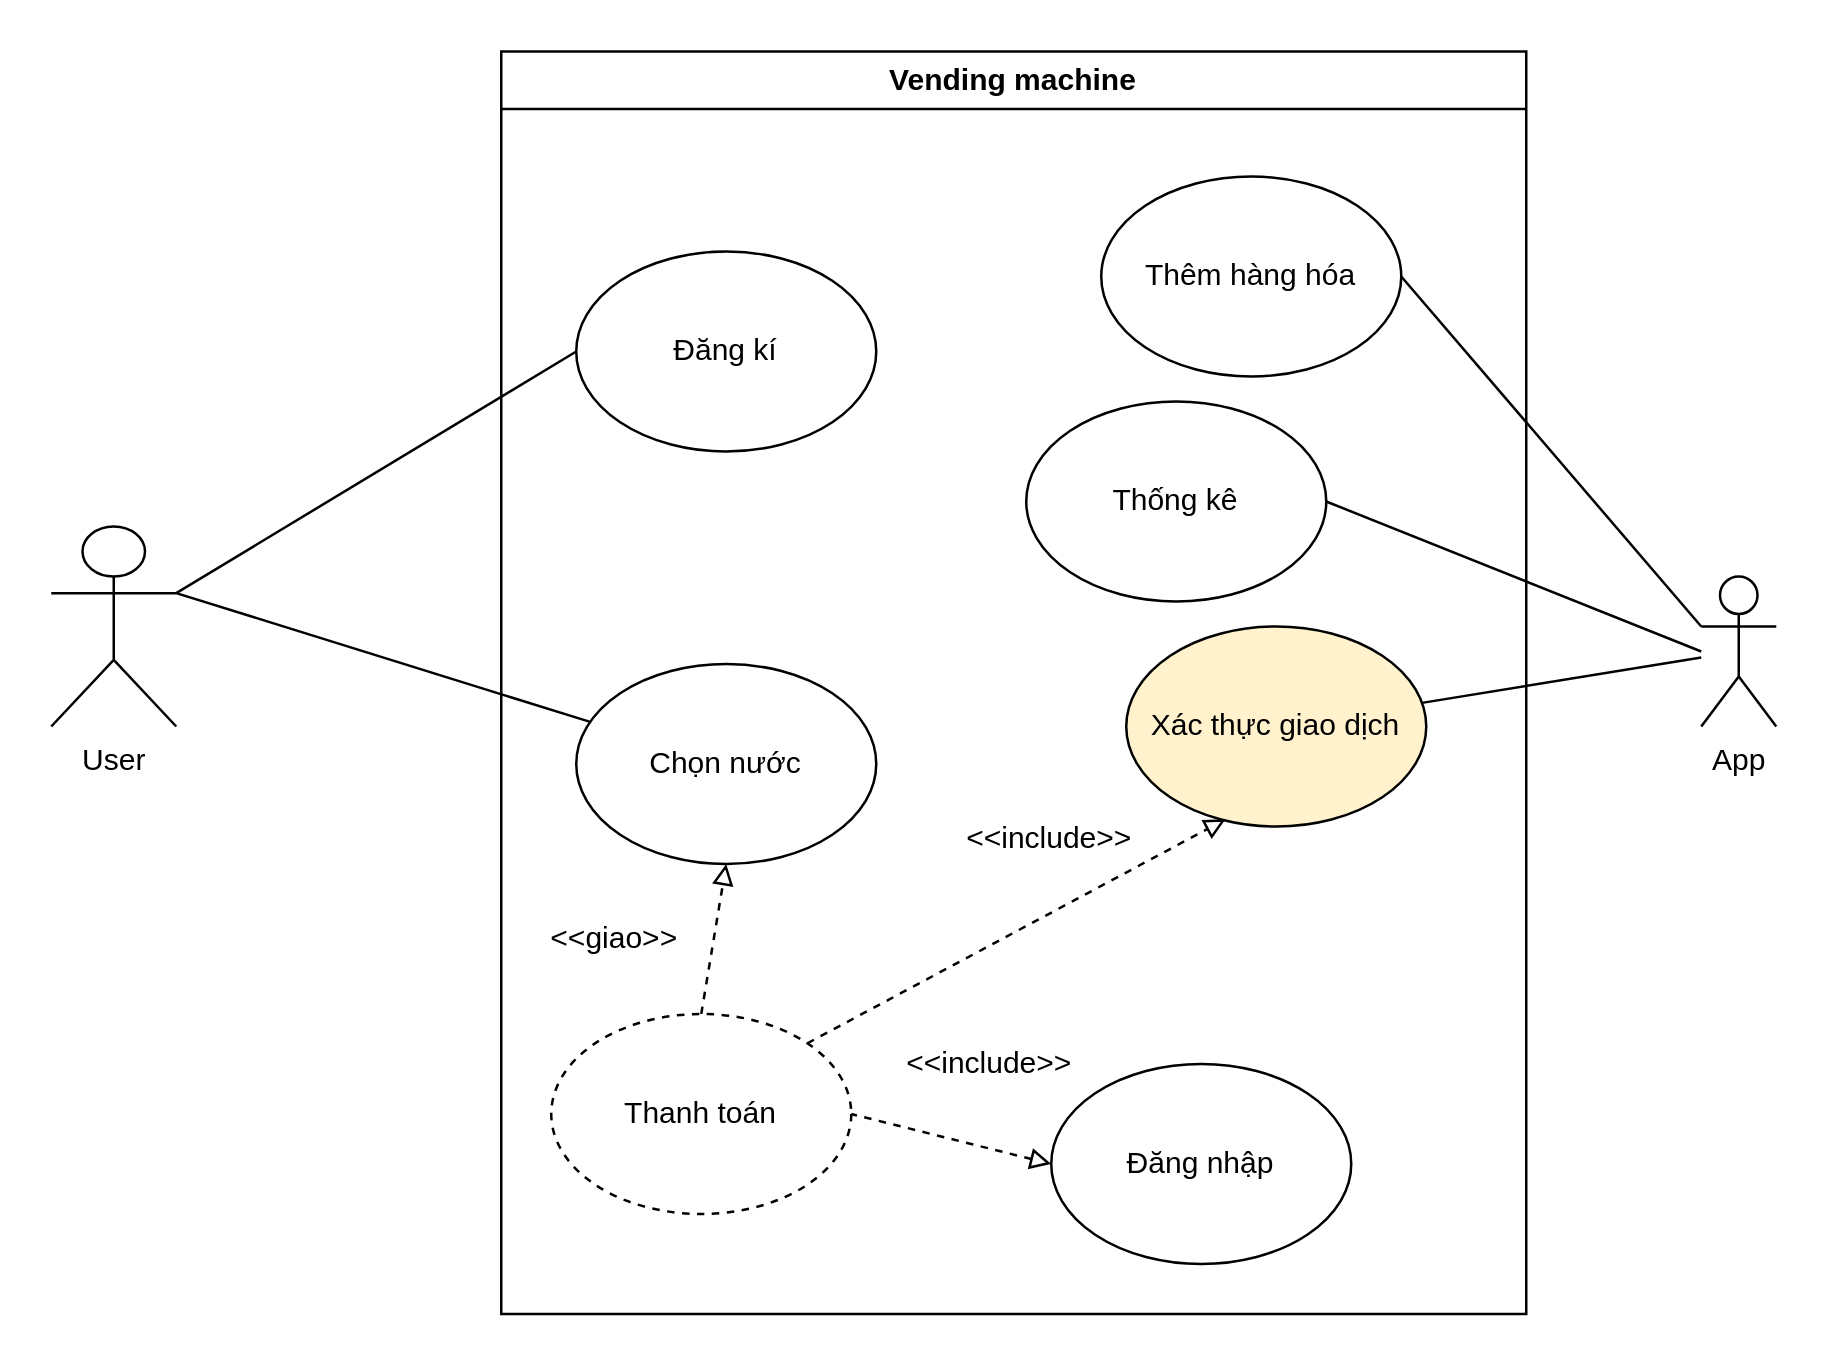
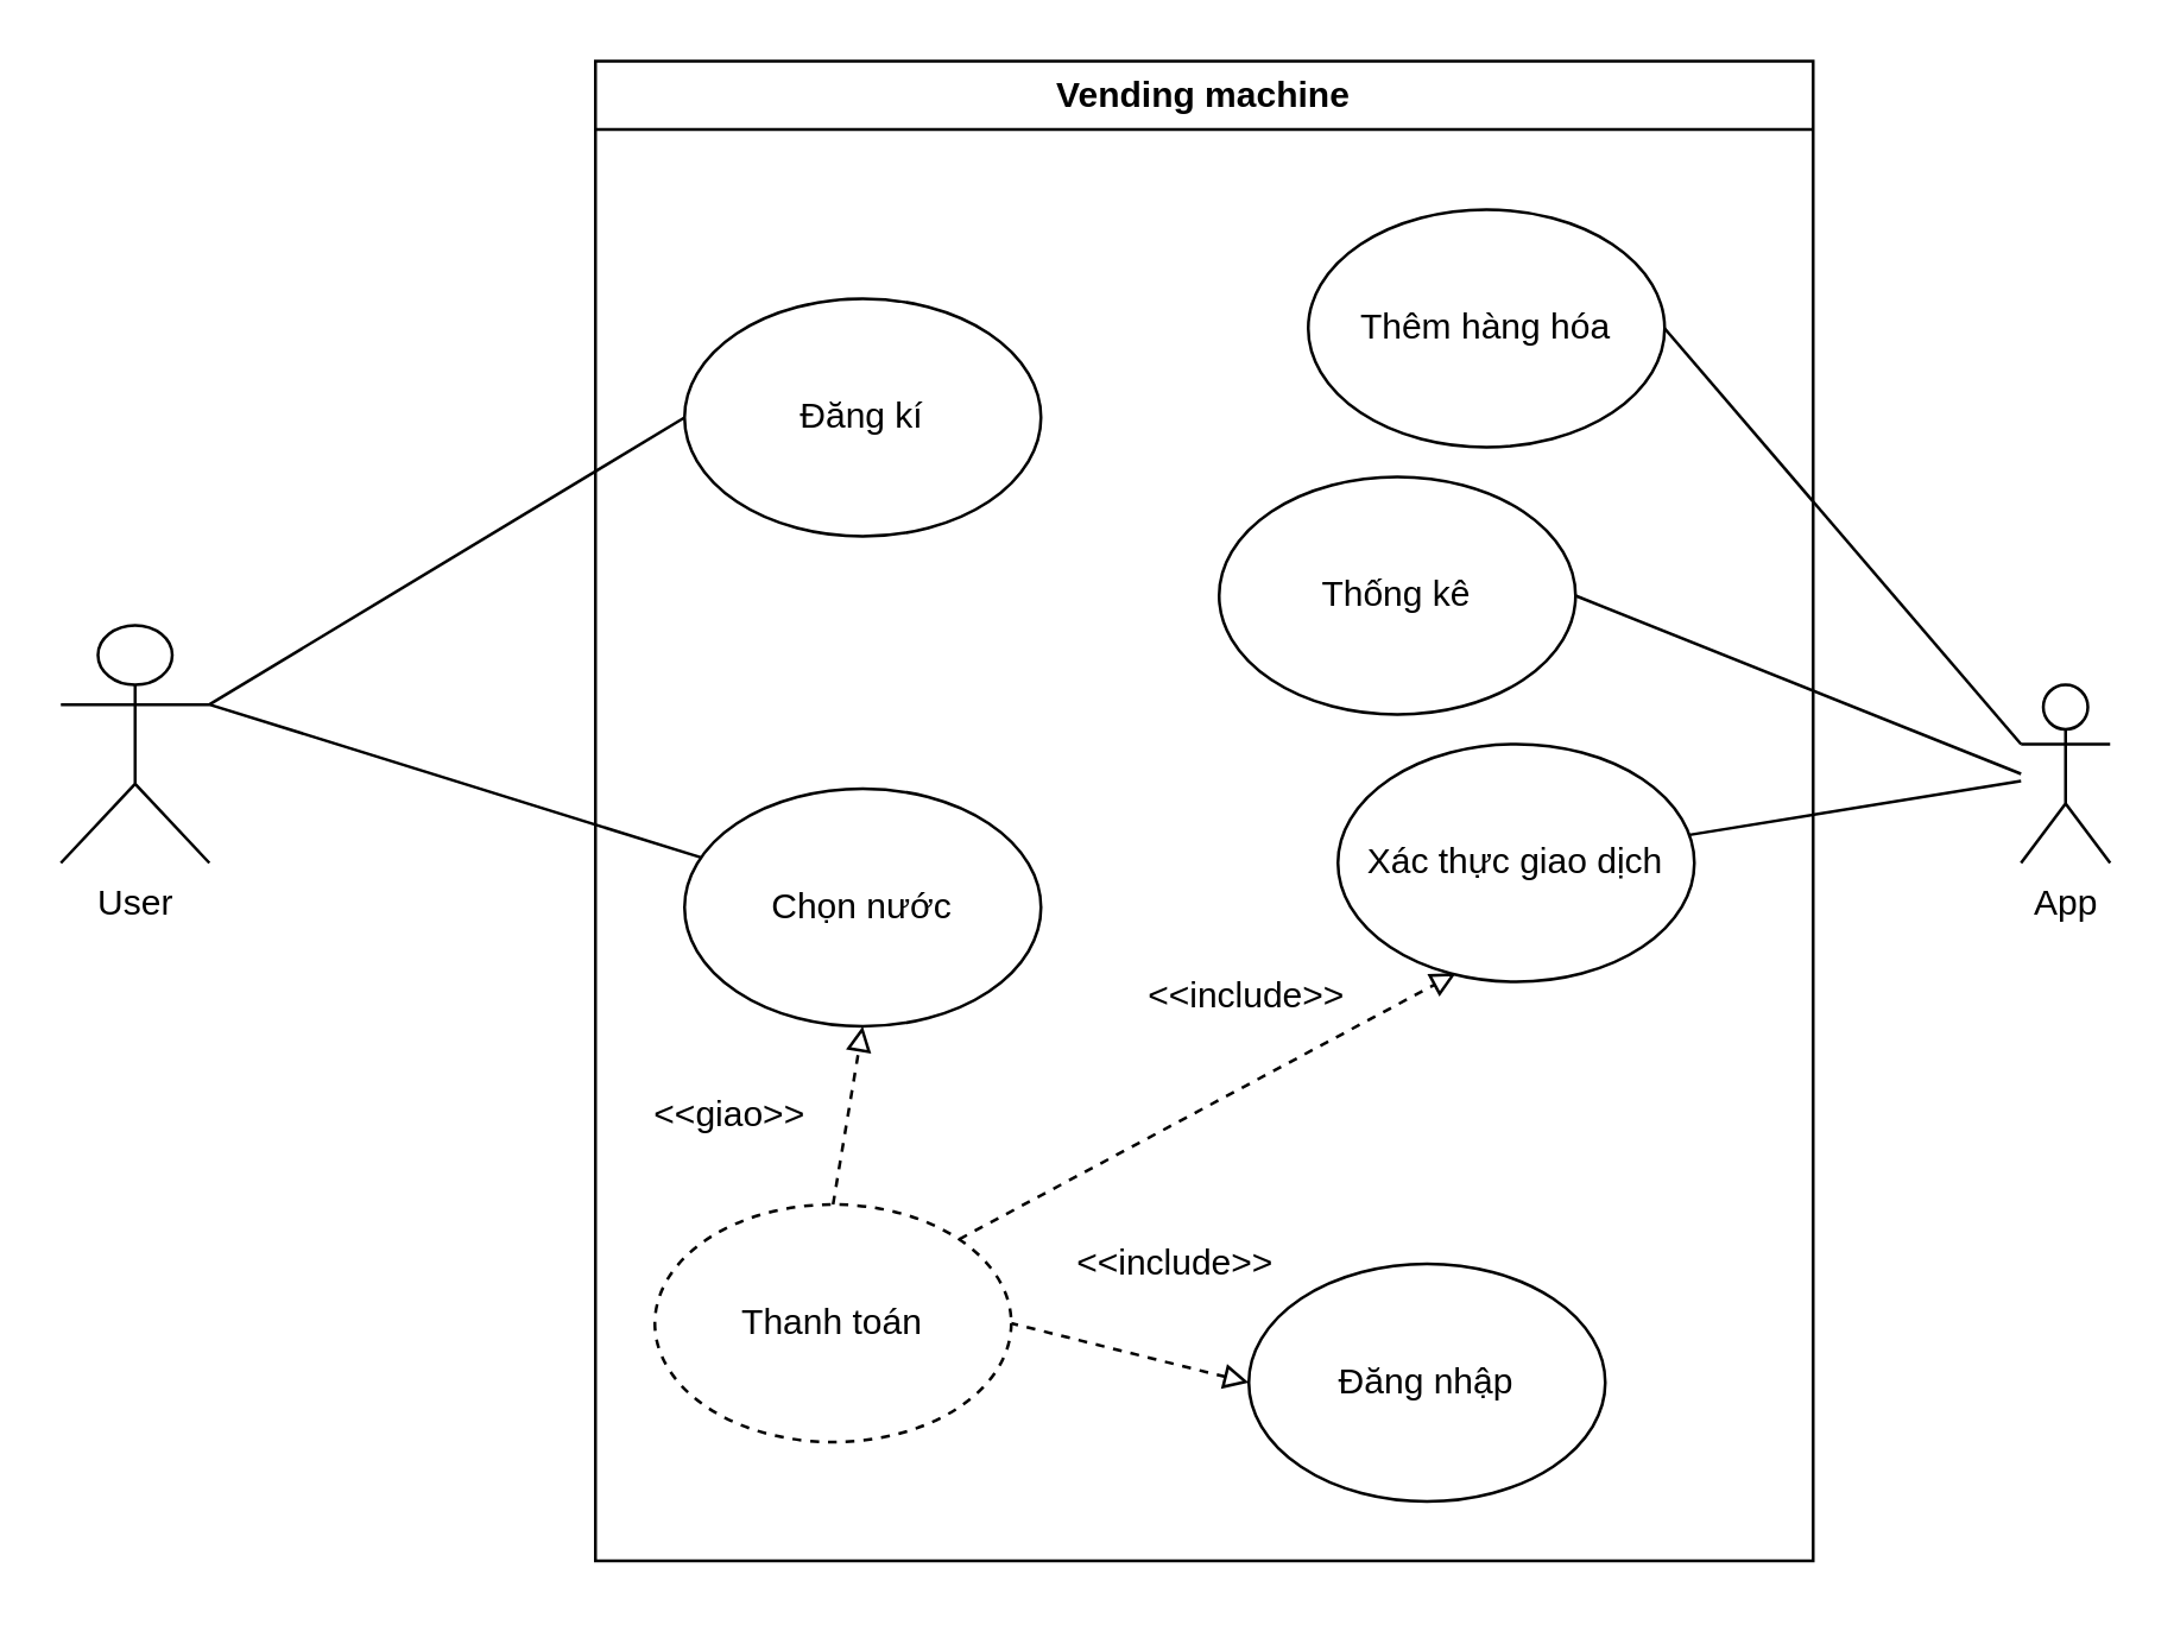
- <mxCell id="12" value="Xác thực giao dịch" style="ellipse;whiteSpace=wrap;html=1;fillColor=#fff2cc;" vertex="1" parent="2"><mxGeometry x="250" y="230" width="120" height="80" as="geometry" /></mxCell>
+ <mxCell id="12" value="Xác thực giao dịch" style="ellipse;whiteSpace=wrap;html=1;" vertex="1" parent="2"><mxGeometry x="250" y="230" width="120" height="80" as="geometry" /></mxCell>
